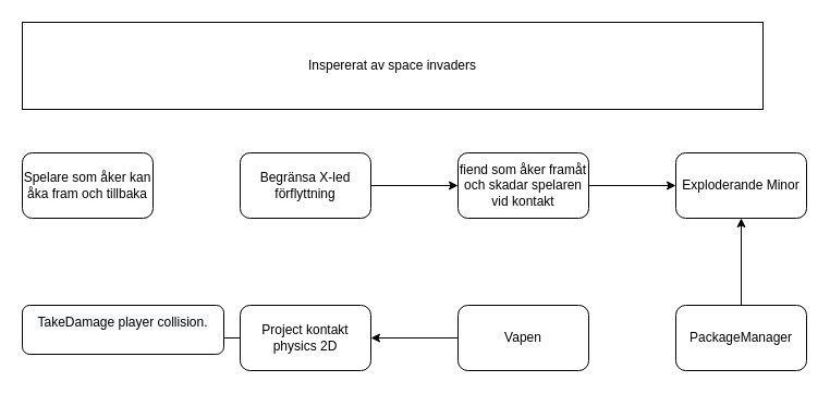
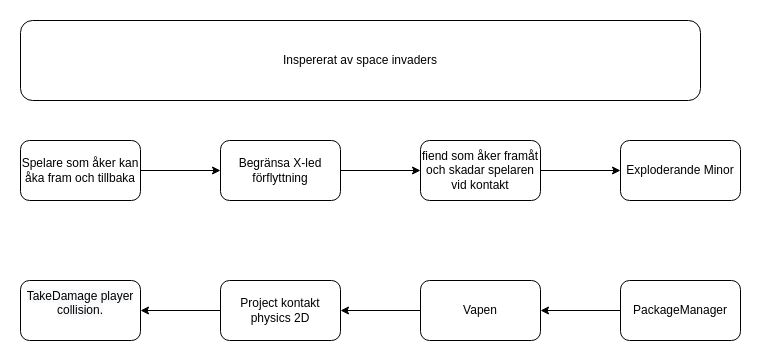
- <mxCell id="8" value="Inspererat av space invaders" style="rounded=0;whiteSpace=wrap;html=1;" vertex="1" parent="1"><mxGeometry x="20" y="20" width="680" height="80" as="geometry" /></mxCell>
+ <mxCell id="8" value="Inspererat av space invaders" style="whiteSpace=wrap;html=1;rounded=1;" vertex="1" parent="1"><mxGeometry x="20" y="20" width="680" height="80" as="geometry" /></mxCell>
+ <mxCell id="2" value="" style="edgeStyle=orthogonalEdgeStyle;rounded=0;orthogonalLoop=1;jettySize=auto;html=1;" edge="1" parent="1" source="3" target="5"><mxGeometry relative="1" as="geometry" /></mxCell>
- <mxCell id="14" value="" style="edgeStyle=orthogonalEdgeStyle;rounded=0;orthogonalLoop=1;jettySize=auto;html=1;" edge="1" parent="1" source="15" target="9"><mxGeometry relative="1" as="geometry" /></mxCell>
+ <mxCell id="14" value="" style="edgeStyle=orthogonalEdgeStyle;rounded=0;orthogonalLoop=1;jettySize=auto;html=1;" edge="1" parent="1" source="15" target="11"><mxGeometry relative="1" as="geometry" /></mxCell>
- <mxCell id="16" value="&#10;&lt;span style=&quot;color: rgb(0, 0, 0); font-family: Helvetica; font-size: 12px; font-style: normal; font-variant-ligatures: normal; font-variant-caps: normal; font-weight: 400; letter-spacing: normal; orphans: 2; text-align: center; text-indent: 0px; text-transform: none; widows: 2; word-spacing: 0px; -webkit-text-stroke-width: 0px; background-color: rgb(248, 249, 250); text-decoration-thickness: initial; text-decoration-style: initial; text-decoration-color: initial; float: none; display: inline !important;&quot;&gt;TakeDamage player collision.&lt;/span&gt;&#10;&#10;" style="whiteSpace=wrap;html=1;rounded=1;" vertex="1" parent="1"><mxGeometry x="20" y="280" width="185" height="45" as="geometry" /></mxCell>
+ <mxCell id="16" value="&#10;&lt;span style=&quot;color: rgb(0, 0, 0); font-family: Helvetica; font-size: 12px; font-style: normal; font-variant-ligatures: normal; font-variant-caps: normal; font-weight: 400; letter-spacing: normal; orphans: 2; text-align: center; text-indent: 0px; text-transform: none; widows: 2; word-spacing: 0px; -webkit-text-stroke-width: 0px; background-color: rgb(248, 249, 250); text-decoration-thickness: initial; text-decoration-style: initial; text-decoration-color: initial; float: none; display: inline !important;&quot;&gt;TakeDamage player collision.&lt;/span&gt;&#10;&#10;" style="whiteSpace=wrap;html=1;rounded=1;" vertex="1" parent="1"><mxGeometry x="20" y="280" width="120" height="60" as="geometry" /></mxCell>
